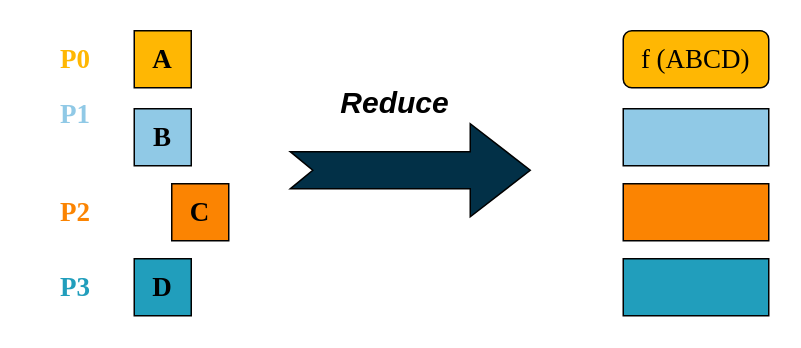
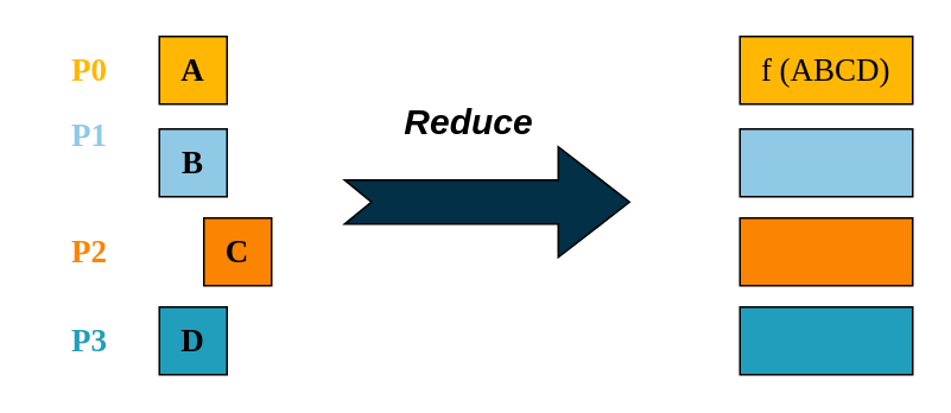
- <mxCell id="12" value="&lt;font face=&quot;Times New Roman&quot; style=&quot;font-size: 18px;&quot;&gt;f (ABCD)&lt;/font&gt;" style="whiteSpace=wrap;html=1;fillColor=#FFB703;rounded=1;" vertex="1" parent="1"><mxGeometry x="415" y="20" width="97" height="38" as="geometry" /></mxCell>
+ <mxCell id="12" value="&lt;font face=&quot;Times New Roman&quot; style=&quot;font-size: 18px;&quot;&gt;f (ABCD)&lt;/font&gt;" style="rounded=0;whiteSpace=wrap;html=1;fillColor=#FFB703;" vertex="1" parent="1"><mxGeometry x="415" y="20" width="97" height="38" as="geometry" /></mxCell>
